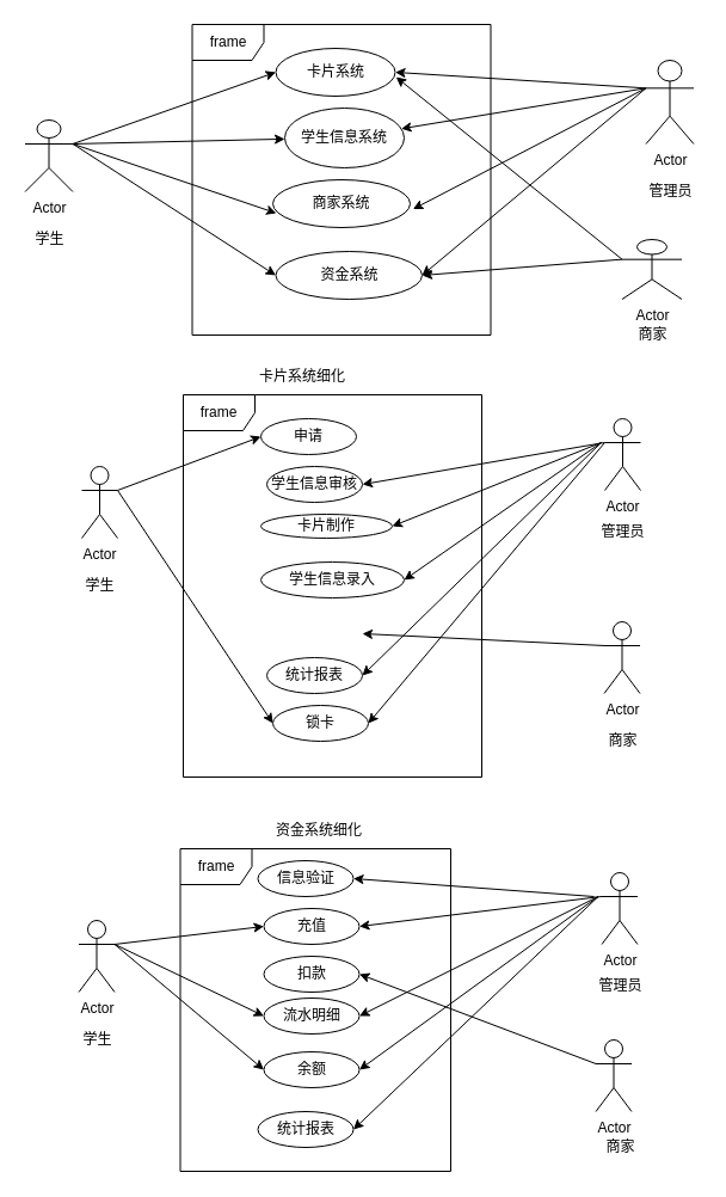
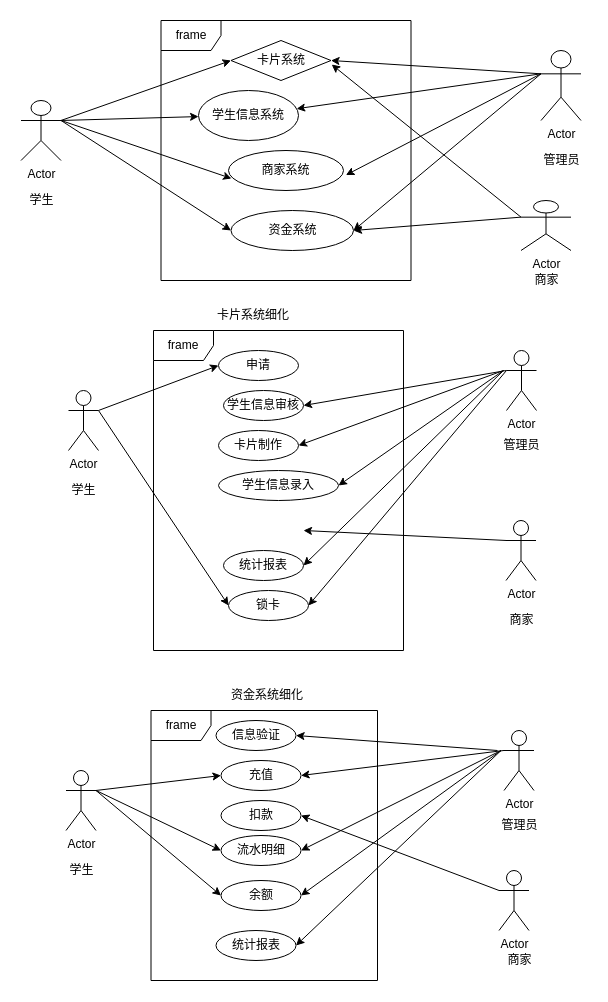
- <mxCell id="3" value="卡片系统" style="ellipse;whiteSpace=wrap;html=1;" parent="1" vertex="1"><mxGeometry x="230.5" y="40" width="100" height="40" as="geometry" /></mxCell>
+ <mxCell id="3" value="卡片系统" style="rhombus;whiteSpace=wrap;html=1;" parent="1" vertex="1"><mxGeometry x="230.5" y="40" width="100" height="40" as="geometry" /></mxCell>
- <mxCell id="4" value="学生信息系统" style="ellipse;whiteSpace=wrap;html=1;" parent="1" vertex="1"><mxGeometry x="238" y="90" width="100" height="50" as="geometry" /></mxCell>
+ <mxCell id="4" value="学生信息系统" style="ellipse;whiteSpace=wrap;html=1;" parent="1" vertex="1"><mxGeometry x="198" y="90" width="100" height="50" as="geometry" /></mxCell>
- <mxCell id="24" value="卡片制作" style="ellipse;whiteSpace=wrap;html=1;" parent="1" vertex="1"><mxGeometry x="218" y="430" width="110" height="20" as="geometry" /></mxCell>
+ <mxCell id="24" value="卡片制作" style="ellipse;whiteSpace=wrap;html=1;" parent="1" vertex="1"><mxGeometry x="218" y="430" width="80" height="30" as="geometry" /></mxCell>
